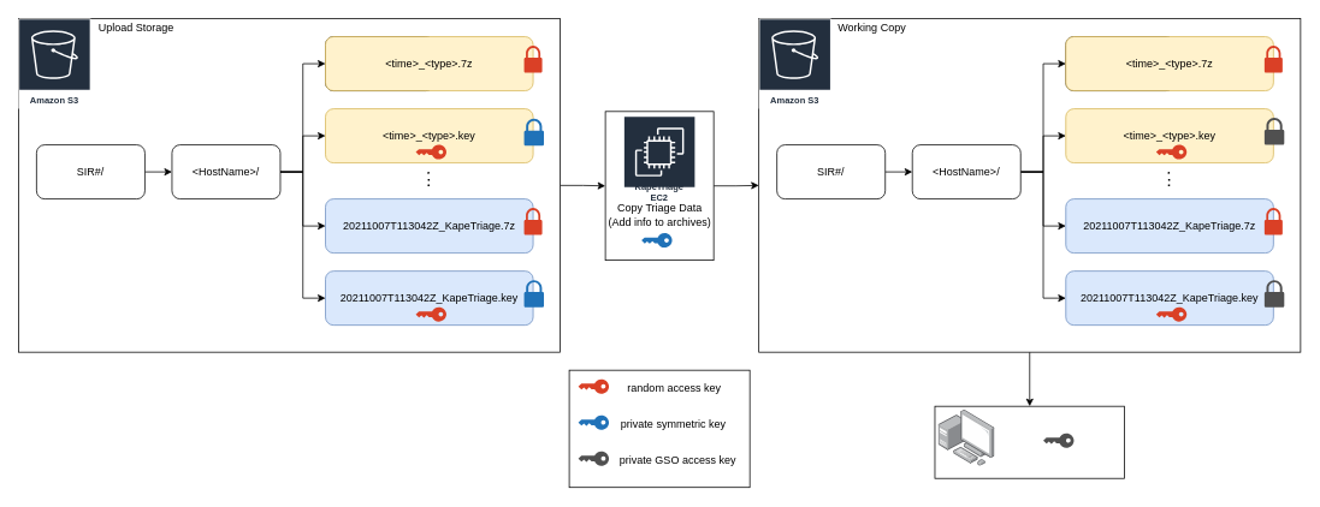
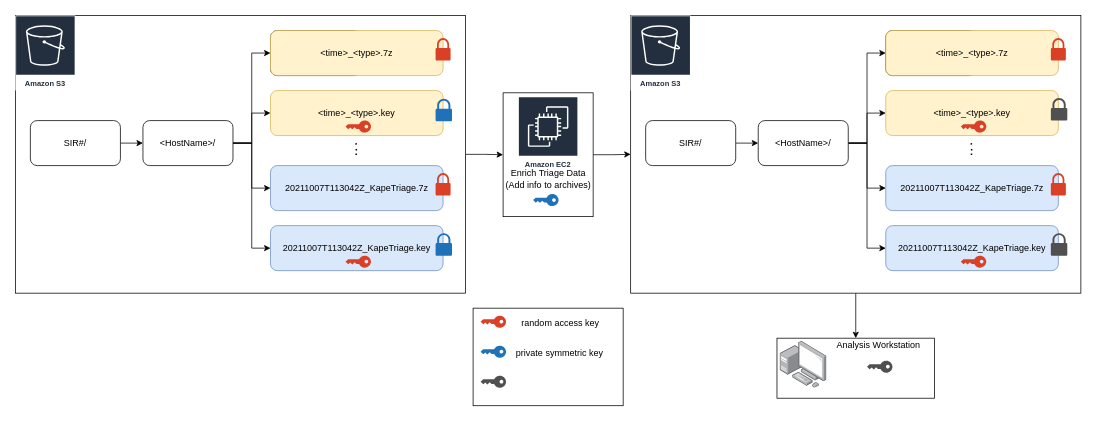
- <mxCell id="60" value="Upload Storage" style="text;html=1;align=center;verticalAlign=middle;resizable=0;points=[];autosize=1;strokeColor=none;fillColor=none;" vertex="1" parent="1"><mxGeometry x="100" y="20" width="100" height="20" as="geometry" /></mxCell>
- <mxCell id="59" value="Working Copy" style="text;html=1;align=center;verticalAlign=middle;resizable=0;points=[];autosize=1;strokeColor=none;fillColor=none;" vertex="1" parent="1"><mxGeometry x="920" y="20" width="90" height="20" as="geometry" /></mxCell>
- <mxCell id="36" value="KapeTriage EC2" style="sketch=0;outlineConnect=0;fontColor=#232F3E;gradientColor=none;strokeColor=#ffffff;fillColor=#232F3E;dashed=0;verticalLabelPosition=middle;verticalAlign=bottom;align=center;html=1;whiteSpace=wrap;fontSize=10;fontStyle=1;spacing=3;shape=mxgraph.aws4.productIcon;prIcon=mxgraph.aws4.ec2;" vertex="1" parent="1"><mxGeometry x="690" y="128" width="80" height="100" as="geometry" /></mxCell>
+ <mxCell id="36" value="Amazon EC2" style="sketch=0;outlineConnect=0;fontColor=#232F3E;gradientColor=none;strokeColor=#ffffff;fillColor=#232F3E;dashed=0;verticalLabelPosition=middle;verticalAlign=bottom;align=center;html=1;whiteSpace=wrap;fontSize=10;fontStyle=1;spacing=3;shape=mxgraph.aws4.productIcon;prIcon=mxgraph.aws4.ec2;" vertex="1" parent="1"><mxGeometry x="690" y="128" width="80" height="100" as="geometry" /></mxCell>
- <mxCell id="61" value="Copy Triage Data&lt;br&gt;(Add info to archives)" style="text;html=1;align=center;verticalAlign=middle;resizable=0;points=[];autosize=1;strokeColor=none;fillColor=none;" vertex="1" parent="1"><mxGeometry x="665" y="223" width="130" height="30" as="geometry" /></mxCell>
+ <mxCell id="61" value="Enrich Triage Data&lt;br&gt;(Add info to archives)" style="text;html=1;align=center;verticalAlign=middle;resizable=0;points=[];autosize=1;strokeColor=none;fillColor=none;" vertex="1" parent="1"><mxGeometry x="665" y="223" width="130" height="30" as="geometry" /></mxCell>
+ <mxCell id="63" value="Analysis Workstation" style="text;html=1;align=center;verticalAlign=middle;resizable=0;points=[];autosize=1;strokeColor=none;fillColor=none;" vertex="1" parent="1"><mxGeometry x="1105" y="450" width="130" height="20" as="geometry" /></mxCell>
- <mxCell id="33" value="private GSO access key" style="text;html=1;align=center;verticalAlign=middle;resizable=0;points=[];autosize=1;strokeColor=none;fillColor=none;" vertex="1" parent="1"><mxGeometry x="680" y="500" width="140" height="20" as="geometry" /></mxCell>
